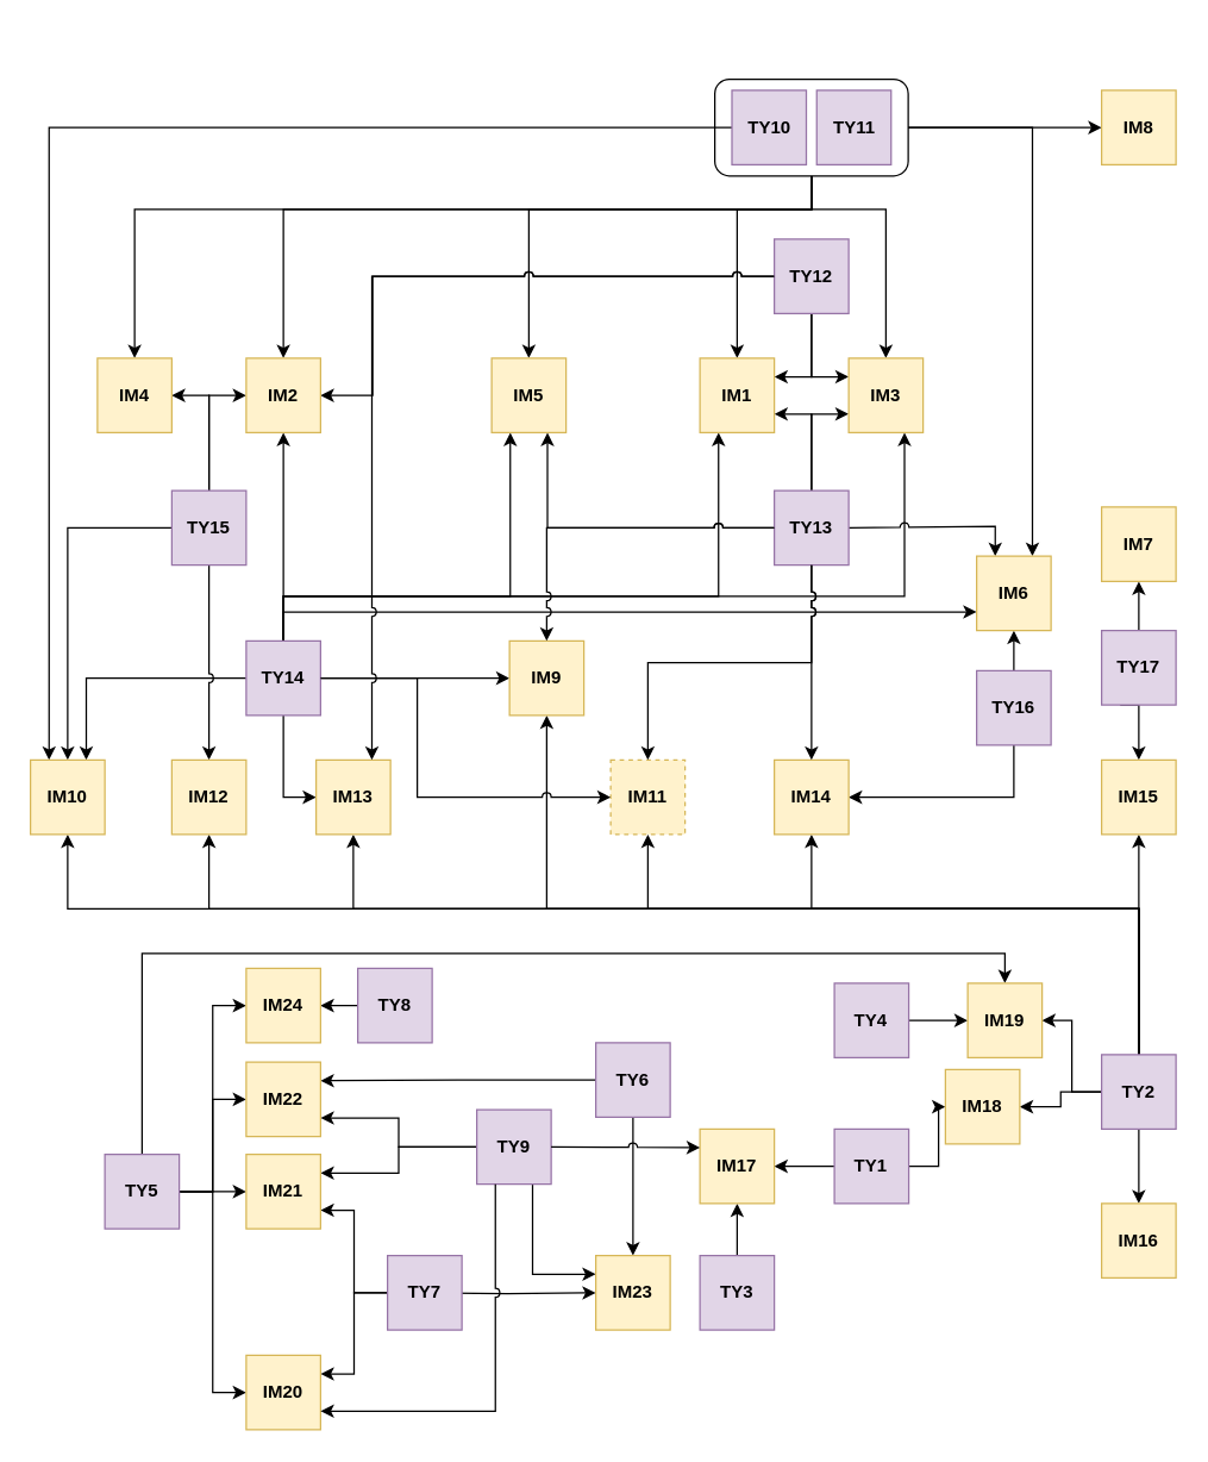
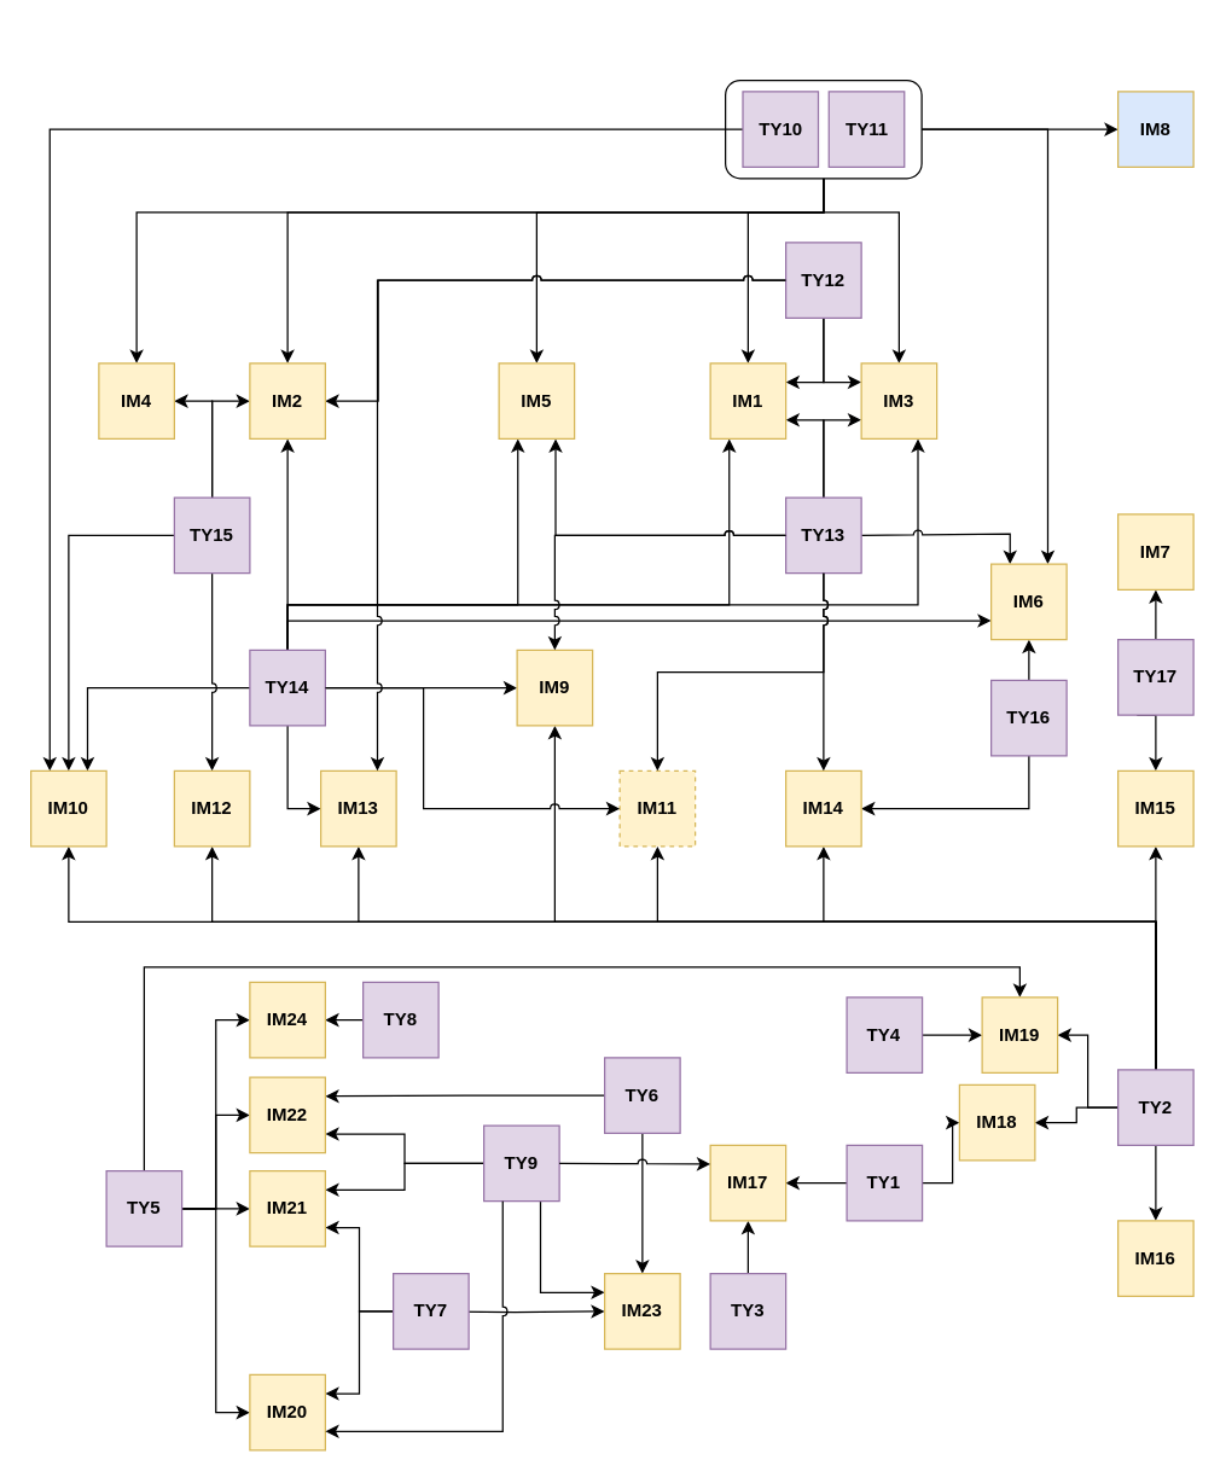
- <mxCell id="104" value="IM8" style="rounded=0;whiteSpace=wrap;html=1;fontStyle=1;fillColor=#fff2cc;strokeColor=#d6b656;" parent="1" vertex="1"><mxGeometry x="740" y="60" width="50" height="50" as="geometry" /></mxCell>
+ <mxCell id="104" value="IM8" style="rounded=0;whiteSpace=wrap;html=1;fontStyle=1;fillColor=#dae8fc;strokeColor=#d6b656;" parent="1" vertex="1"><mxGeometry x="740" y="60" width="50" height="50" as="geometry" /></mxCell>
